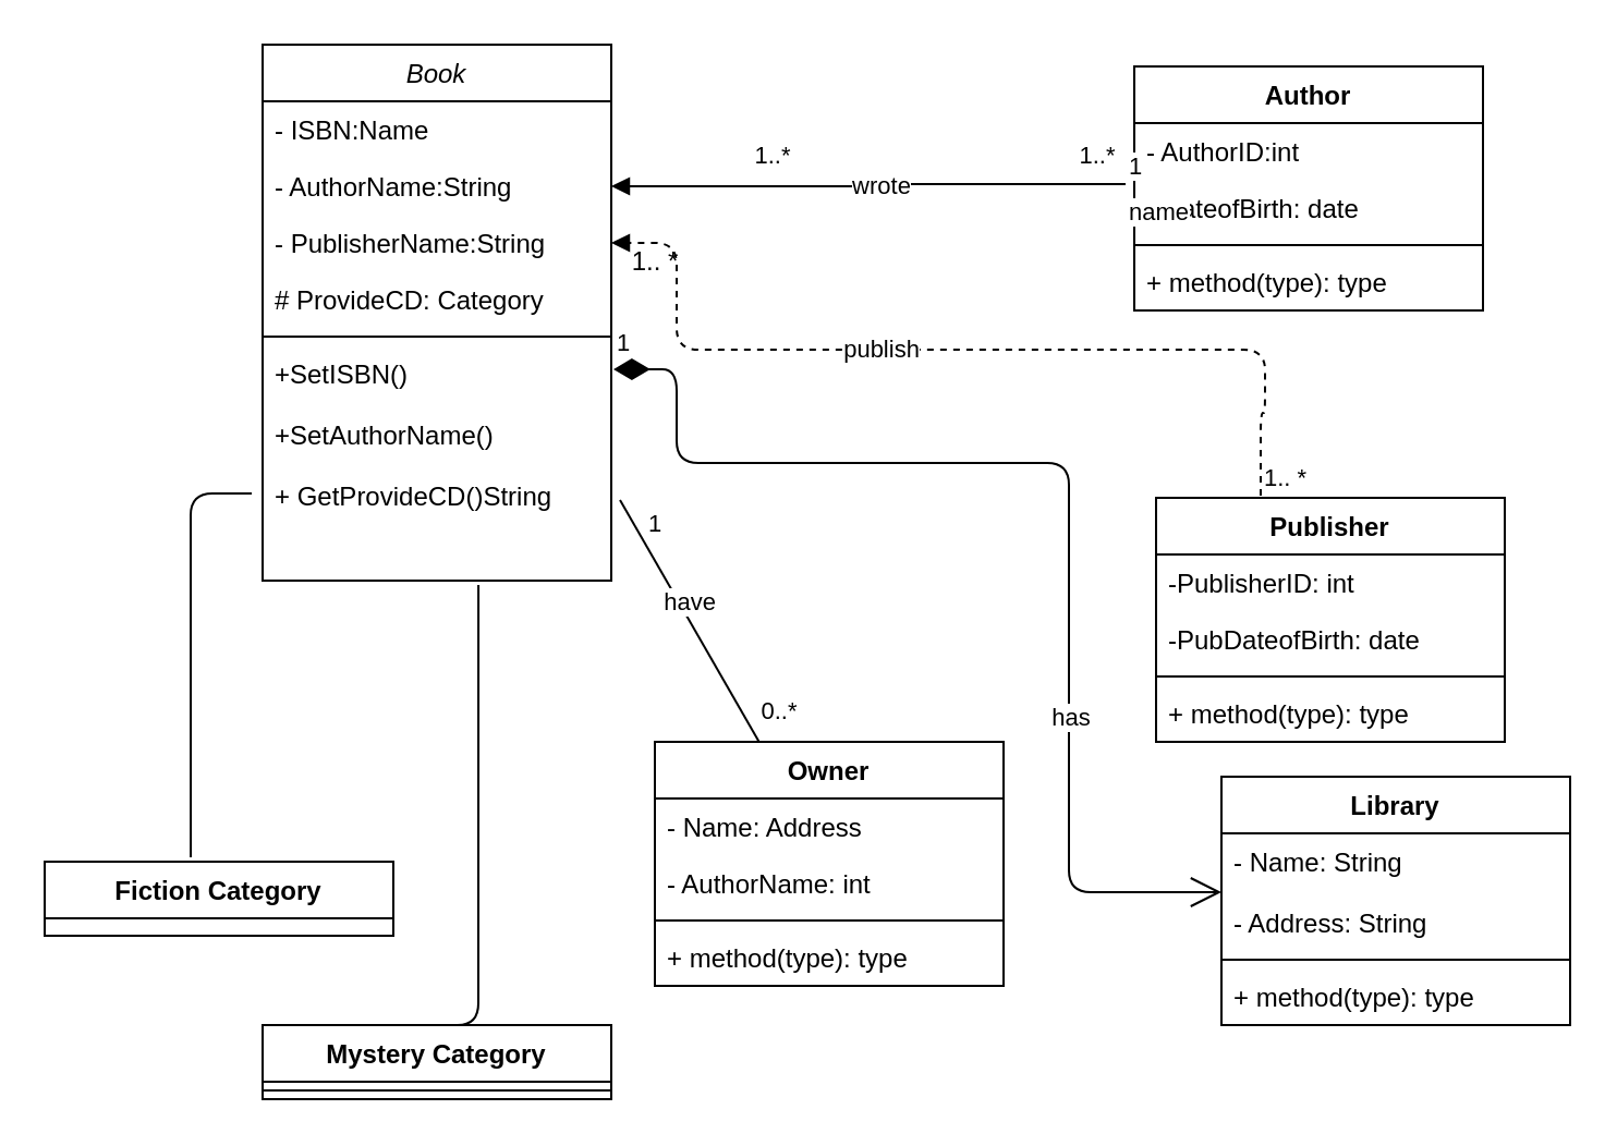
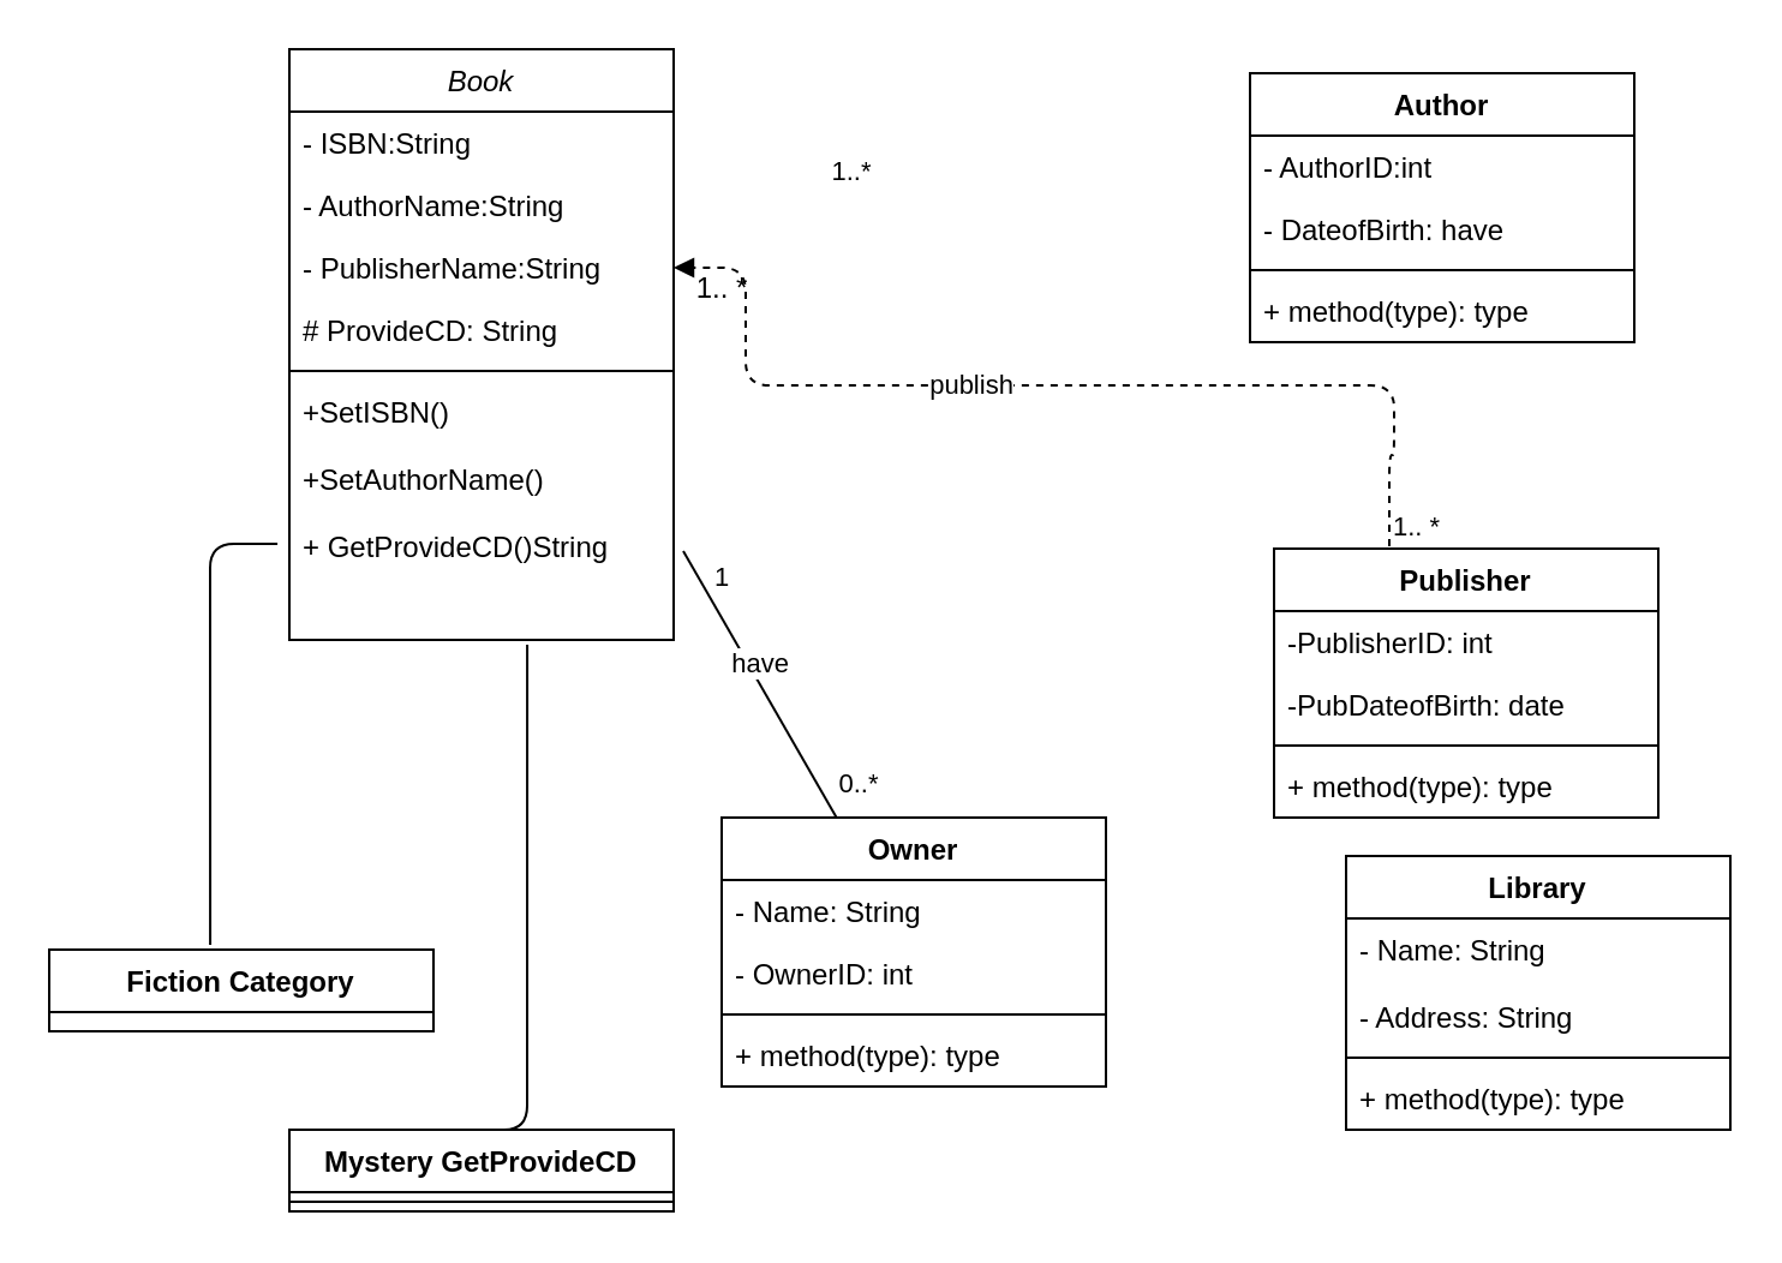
- <mxCell id="13" value="- ISBN:Name" style="text;align=left;verticalAlign=top;spacingLeft=4;spacingRight=4;overflow=hidden;rotatable=0;points=[[0,0.5],[1,0.5]];portConstraint=eastwest;" vertex="1" parent="12"><mxGeometry y="26" width="160" height="26" as="geometry" /></mxCell>
+ <mxCell id="13" value="- ISBN:String" style="text;align=left;verticalAlign=top;spacingLeft=4;spacingRight=4;overflow=hidden;rotatable=0;points=[[0,0.5],[1,0.5]];portConstraint=eastwest;" vertex="1" parent="12"><mxGeometry y="26" width="160" height="26" as="geometry" /></mxCell>
- <mxCell id="7" value="name" style="endArrow=block;endFill=1;html=1;edgeStyle=orthogonalEdgeStyle;align=left;verticalAlign=top;exitX=-0.025;exitY=1.077;exitDx=0;exitDy=0;exitPerimeter=0;entryX=1;entryY=0.5;entryDx=0;entryDy=0;" edge="1" parent="1" source="3" target="14"><mxGeometry x="-1" relative="1" as="geometry"><mxPoint x="310" y="250" as="sourcePoint" /><mxPoint x="470" y="250" as="targetPoint" /></mxGeometry></mxCell>
- <mxCell id="8" value="1" style="edgeLabel;resizable=0;html=1;align=left;verticalAlign=bottom;" connectable="0" vertex="1" parent="7"><mxGeometry x="-1" relative="1" as="geometry" /></mxCell>
- <mxCell id="9" value="wrote" style="edgeLabel;html=1;align=center;verticalAlign=middle;resizable=0;points=[];" vertex="1" connectable="0" parent="7"><mxGeometry x="-0.305" relative="1" as="geometry"><mxPoint x="-31" as="offset" /></mxGeometry></mxCell>
- <mxCell id="10" value="1..*" style="edgeLabel;html=1;align=center;verticalAlign=middle;resizable=0;points=[];" vertex="1" connectable="0" parent="7"><mxGeometry x="-0.882" y="-1" relative="1" as="geometry"><mxPoint y="-13" as="offset" /></mxGeometry></mxCell>
- <mxCell id="4" value="- DateofBirth: date" style="text;strokeColor=none;fillColor=none;align=left;verticalAlign=top;spacingLeft=4;spacingRight=4;overflow=hidden;rotatable=0;points=[[0,0.5],[1,0.5]];portConstraint=eastwest;" vertex="1" parent="2"><mxGeometry y="52" width="160" height="26" as="geometry" /></mxCell>
+ <mxCell id="4" value="- DateofBirth: have" style="text;strokeColor=none;fillColor=none;align=left;verticalAlign=top;spacingLeft=4;spacingRight=4;overflow=hidden;rotatable=0;points=[[0,0.5],[1,0.5]];portConstraint=eastwest;" vertex="1" parent="2"><mxGeometry y="52" width="160" height="26" as="geometry" /></mxCell>
- <mxCell id="16" value="# ProvideCD: Category" style="text;align=left;verticalAlign=top;spacingLeft=4;spacingRight=4;overflow=hidden;rotatable=0;points=[[0,0.5],[1,0.5]];portConstraint=eastwest;rounded=0;shadow=0;html=0;" vertex="1" parent="12"><mxGeometry y="104" width="160" height="26" as="geometry" /></mxCell>
+ <mxCell id="16" value="# ProvideCD: String" style="text;align=left;verticalAlign=top;spacingLeft=4;spacingRight=4;overflow=hidden;rotatable=0;points=[[0,0.5],[1,0.5]];portConstraint=eastwest;rounded=0;shadow=0;html=0;" vertex="1" parent="12"><mxGeometry y="104" width="160" height="26" as="geometry" /></mxCell>
- <mxCell id="32" value="1" style="endArrow=open;html=1;endSize=12;startArrow=diamondThin;startSize=14;startFill=1;edgeStyle=orthogonalEdgeStyle;align=left;verticalAlign=bottom;entryX=0;entryY=0.5;entryDx=0;entryDy=0;exitX=1.006;exitY=0.102;exitDx=0;exitDy=0;exitPerimeter=0;" edge="1" parent="1" source="18" target="35"><mxGeometry x="-1" y="3" relative="1" as="geometry"><mxPoint x="340" y="170" as="sourcePoint" /><mxPoint x="510" y="350" as="targetPoint" /><Array as="points"><mxPoint x="310" y="169" /><mxPoint x="310" y="212" /><mxPoint x="490" y="212" /><mxPoint x="490" y="409" /></Array></mxGeometry></mxCell>
- <mxCell id="33" value="has" style="edgeLabel;html=1;align=center;verticalAlign=middle;resizable=0;points=[];" vertex="1" connectable="0" parent="32"><mxGeometry x="0.422" relative="1" as="geometry"><mxPoint as="offset" /></mxGeometry></mxCell>
- <mxCell id="28" value="- Name: Address" style="text;strokeColor=none;fillColor=none;align=left;verticalAlign=top;spacingLeft=4;spacingRight=4;overflow=hidden;rotatable=0;points=[[0,0.5],[1,0.5]];portConstraint=eastwest;" vertex="1" parent="27"><mxGeometry y="26" width="160" height="26" as="geometry" /></mxCell>
+ <mxCell id="28" value="- Name: String" style="text;strokeColor=none;fillColor=none;align=left;verticalAlign=top;spacingLeft=4;spacingRight=4;overflow=hidden;rotatable=0;points=[[0,0.5],[1,0.5]];portConstraint=eastwest;" vertex="1" parent="27"><mxGeometry y="26" width="160" height="26" as="geometry" /></mxCell>
- <mxCell id="29" value="- AuthorName: int" style="text;strokeColor=none;fillColor=none;align=left;verticalAlign=top;spacingLeft=4;spacingRight=4;overflow=hidden;rotatable=0;points=[[0,0.5],[1,0.5]];portConstraint=eastwest;" vertex="1" parent="27"><mxGeometry y="52" width="160" height="26" as="geometry" /></mxCell>
+ <mxCell id="29" value="- OwnerID: int" style="text;strokeColor=none;fillColor=none;align=left;verticalAlign=top;spacingLeft=4;spacingRight=4;overflow=hidden;rotatable=0;points=[[0,0.5],[1,0.5]];portConstraint=eastwest;" vertex="1" parent="27"><mxGeometry y="52" width="160" height="26" as="geometry" /></mxCell>
- <mxCell id="22" value="Mystery Category" style="swimlane;fontStyle=1;align=center;verticalAlign=top;childLayout=stackLayout;horizontal=1;startSize=26;horizontalStack=0;resizeParent=1;resizeParentMax=0;resizeLast=0;collapsible=1;marginBottom=0;" vertex="1" parent="1"><mxGeometry x="120" y="470" width="160" height="34" as="geometry" /></mxCell>
+ <mxCell id="22" value="Mystery GetProvideCD" style="swimlane;fontStyle=1;align=center;verticalAlign=top;childLayout=stackLayout;horizontal=1;startSize=26;horizontalStack=0;resizeParent=1;resizeParentMax=0;resizeLast=0;collapsible=1;marginBottom=0;" vertex="1" parent="1"><mxGeometry x="120" y="470" width="160" height="34" as="geometry" /></mxCell>
